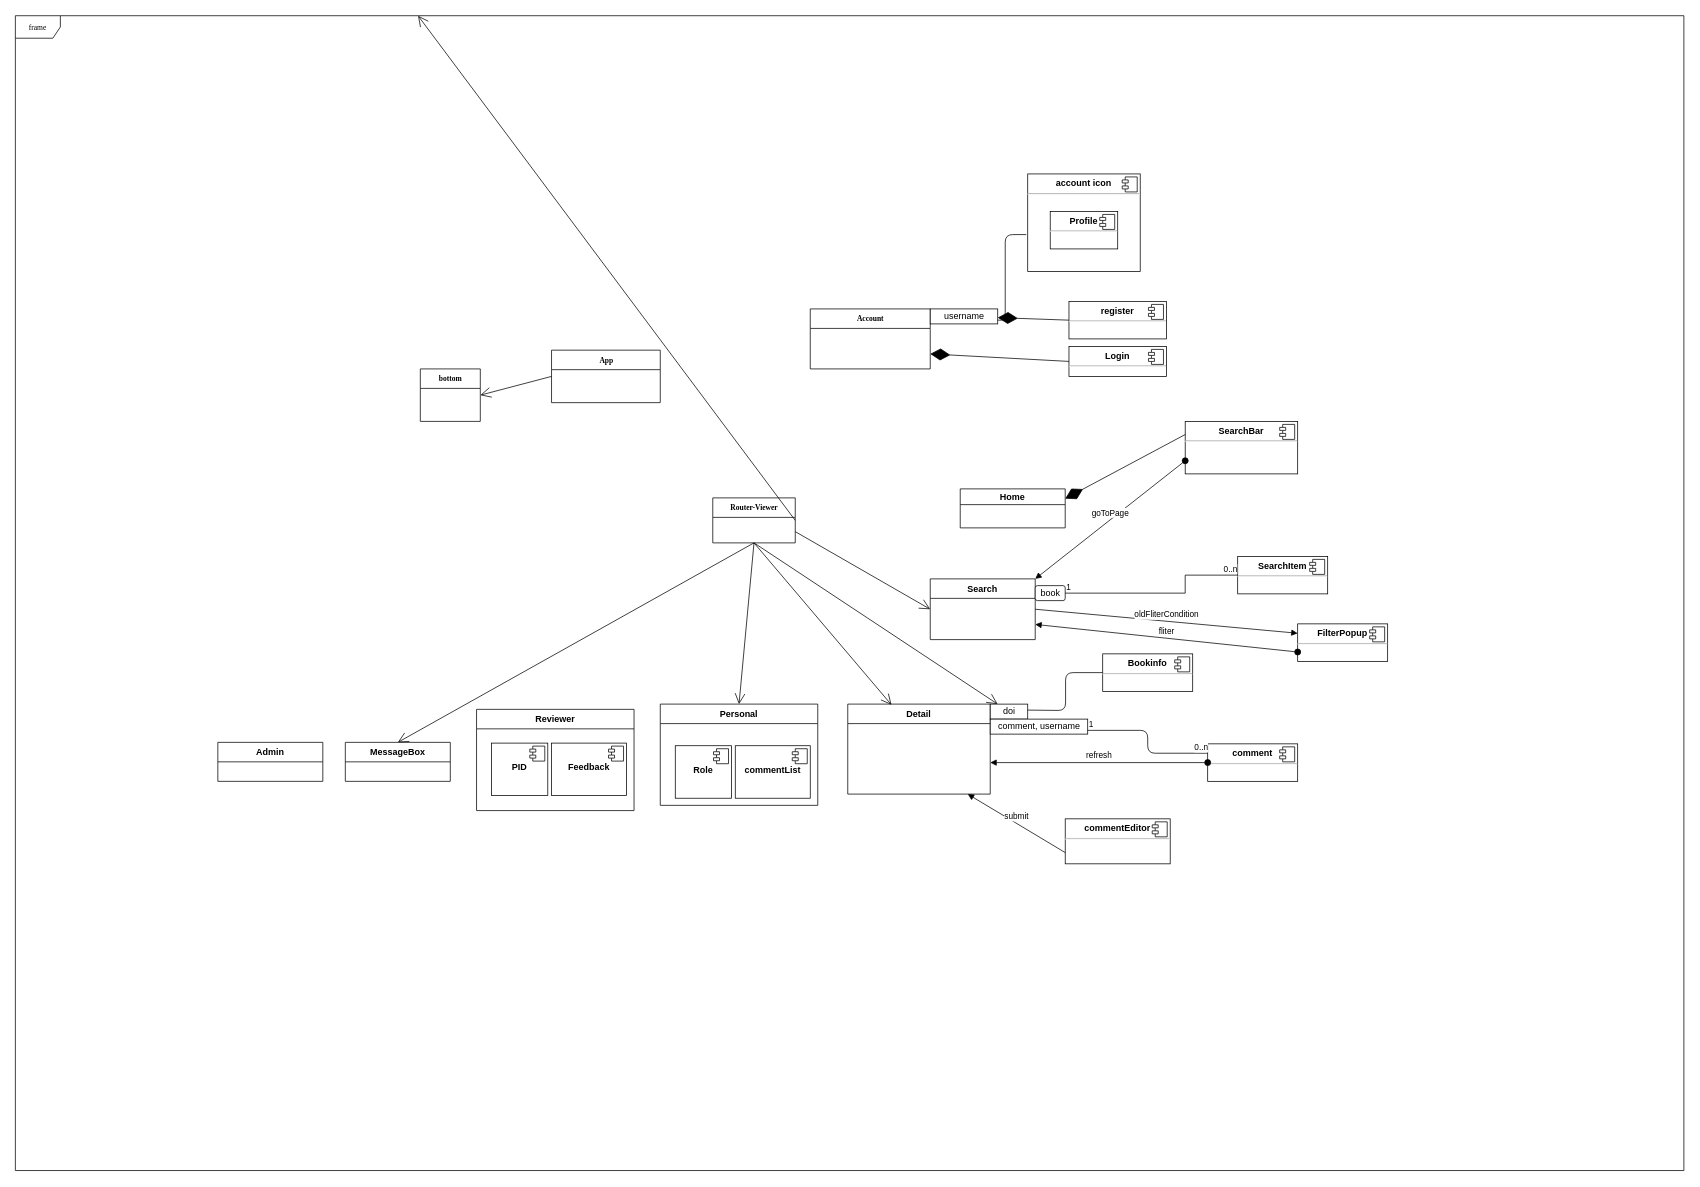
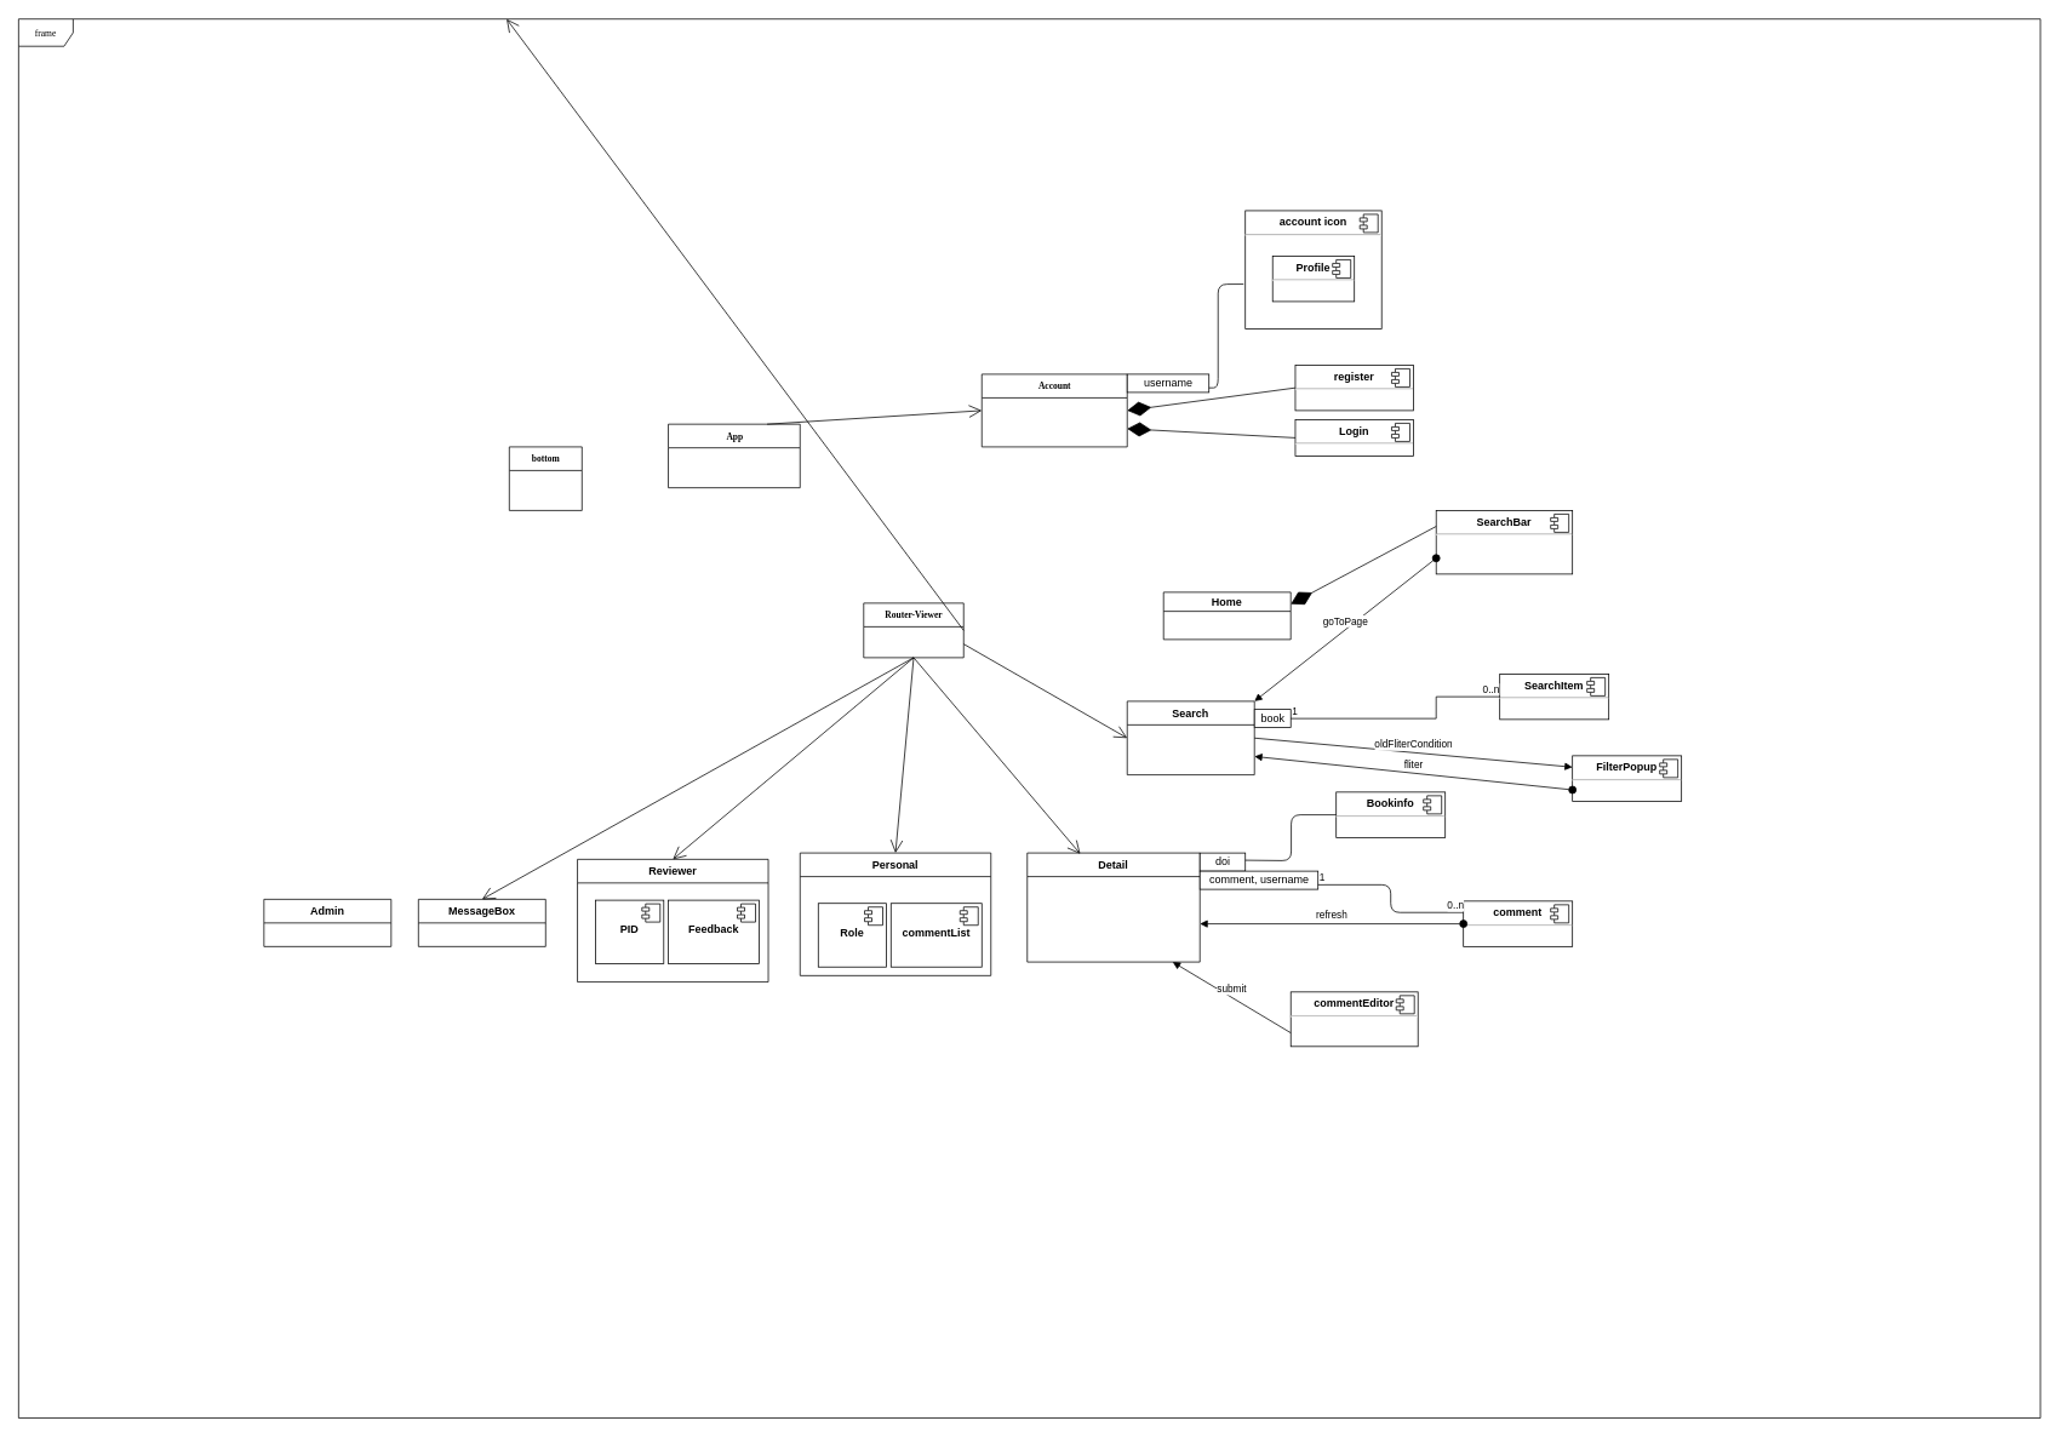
- <mxCell id="46" value="" style="endArrow=diamondThin;endFill=1;endSize=24;html=1;exitX=0;exitY=0.5;exitDx=0;exitDy=0;" edge="1" parent="1" source="13" target="69"><mxGeometry width="160" relative="1" as="geometry"><mxPoint x="1360" y="661" as="sourcePoint" /><mxPoint x="1520" y="661" as="targetPoint" /></mxGeometry></mxCell>
+ <mxCell id="46" value="" style="endArrow=diamondThin;endFill=1;endSize=24;html=1;entryX=1;entryY=0.5;entryDx=0;entryDy=0;exitX=0;exitY=0.5;exitDx=0;exitDy=0;" edge="1" parent="1" source="13" target="5"><mxGeometry width="160" relative="1" as="geometry"><mxPoint x="1360" y="661" as="sourcePoint" /><mxPoint x="1520" y="661" as="targetPoint" /></mxGeometry></mxCell>
+ <mxCell id="10" value="" style="endArrow=open;endFill=1;endSize=12;html=1;exitX=0.75;exitY=0;exitDx=0;exitDy=0;entryX=0;entryY=0.5;entryDx=0;entryDy=0;" edge="1" parent="1" source="6" target="5"><mxGeometry width="160" relative="1" as="geometry"><mxPoint x="1370" y="661" as="sourcePoint" /><mxPoint x="1530" y="661" as="targetPoint" /></mxGeometry></mxCell>
- <mxCell id="9" value="" style="endArrow=open;endFill=1;endSize=12;html=1;exitX=0;exitY=0.5;exitDx=0;exitDy=0;entryX=1;entryY=0.5;entryDx=0;entryDy=0;" edge="1" parent="1" source="6" target="8"><mxGeometry width="160" relative="1" as="geometry"><mxPoint x="1370" y="661" as="sourcePoint" /><mxPoint x="1530" y="661" as="targetPoint" /><Array as="points" /></mxGeometry></mxCell>
- <mxCell id="37" value="book" style="html=1;rounded=1;" vertex="1" parent="1"><mxGeometry x="1380" y="780" width="40" height="20" as="geometry" /></mxCell>
+ <mxCell id="37" value="book" style="html=1;" vertex="1" parent="1"><mxGeometry x="1380" y="780" width="40" height="20" as="geometry" /></mxCell>
- <mxCell id="67" value="" style="endArrow=open;endFill=1;endSize=12;html=1;strokeColor=#000000;exitX=0.5;exitY=1;exitDx=0;exitDy=0;" edge="1" parent="1" source="7" target="39"><mxGeometry width="160" relative="1" as="geometry"><mxPoint x="1020" y="961" as="sourcePoint" /><mxPoint x="1180" y="961" as="targetPoint" /></mxGeometry></mxCell>
+ <mxCell id="67" value="" style="endArrow=open;endFill=1;endSize=12;html=1;strokeColor=#000000;exitX=0.5;exitY=1;exitDx=0;exitDy=0;entryX=0.5;entryY=0;entryDx=0;entryDy=0;" edge="1" parent="1" source="7" target="61"><mxGeometry width="160" relative="1" as="geometry"><mxPoint x="1020" y="961" as="sourcePoint" /><mxPoint x="1180" y="961" as="targetPoint" /></mxGeometry></mxCell>
